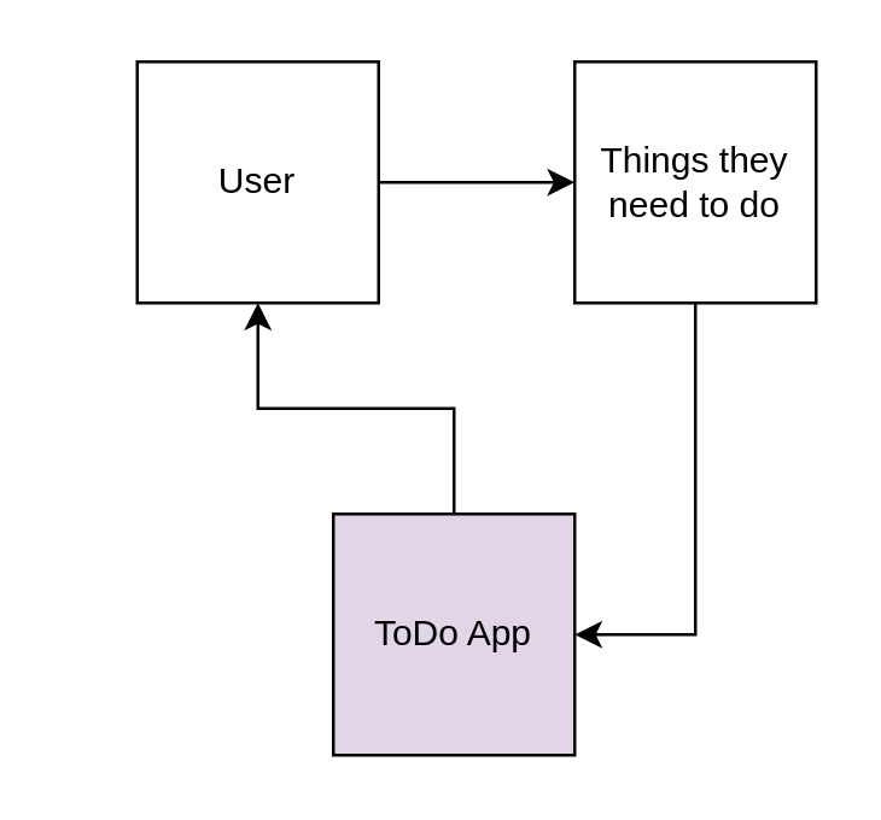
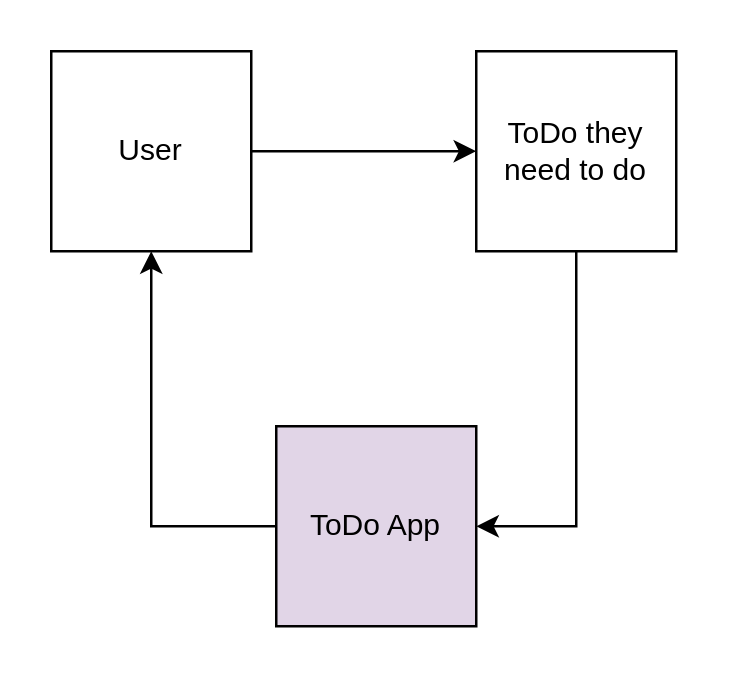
- <mxCell id="3" value="User" style="whiteSpace=wrap;html=1;aspect=fixed;" vertex="1" parent="1"><mxGeometry x="45" y="20" width="80" height="80" as="geometry" /></mxCell>
+ <mxCell id="3" value="User" style="whiteSpace=wrap;html=1;aspect=fixed;" vertex="1" parent="1"><mxGeometry x="20" y="20" width="80" height="80" as="geometry" /></mxCell>
- <mxCell id="5" value="Things they need to do" style="whiteSpace=wrap;html=1;aspect=fixed;" vertex="1" parent="1"><mxGeometry x="190" y="20" width="80" height="80" as="geometry" /></mxCell>
+ <mxCell id="5" value="ToDo they need to do" style="whiteSpace=wrap;html=1;aspect=fixed;" vertex="1" parent="1"><mxGeometry x="190" y="20" width="80" height="80" as="geometry" /></mxCell>
